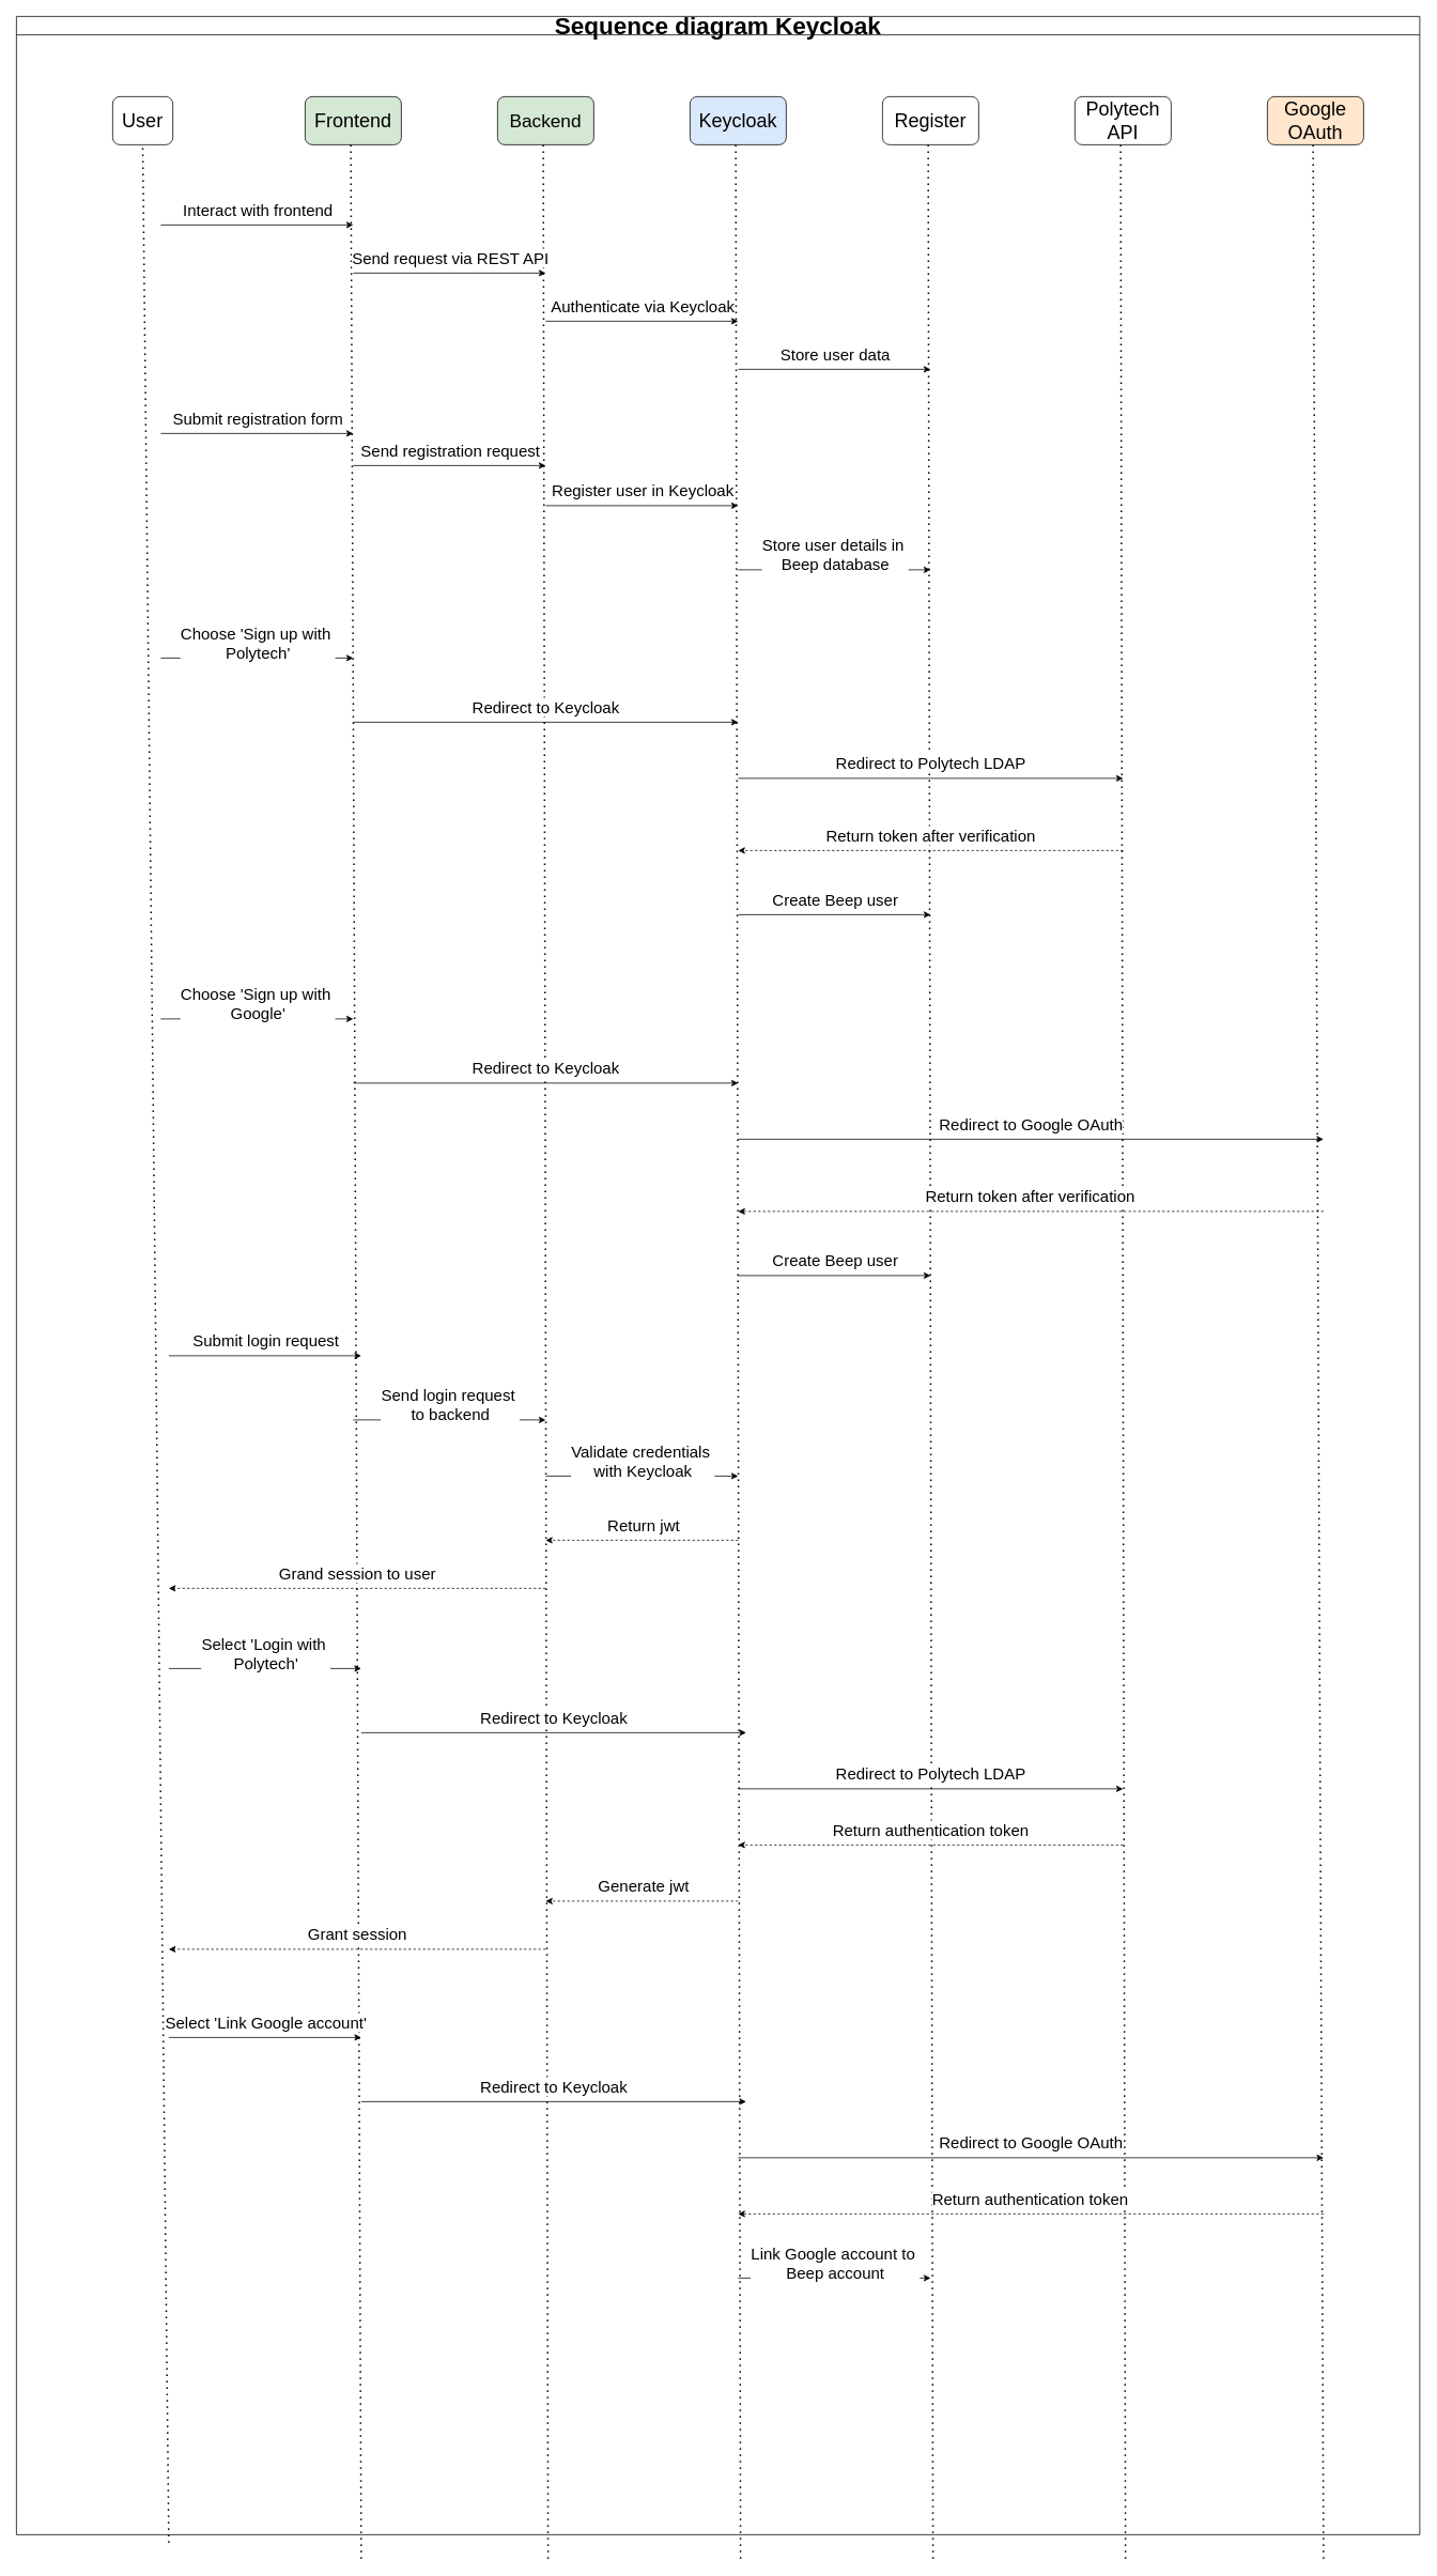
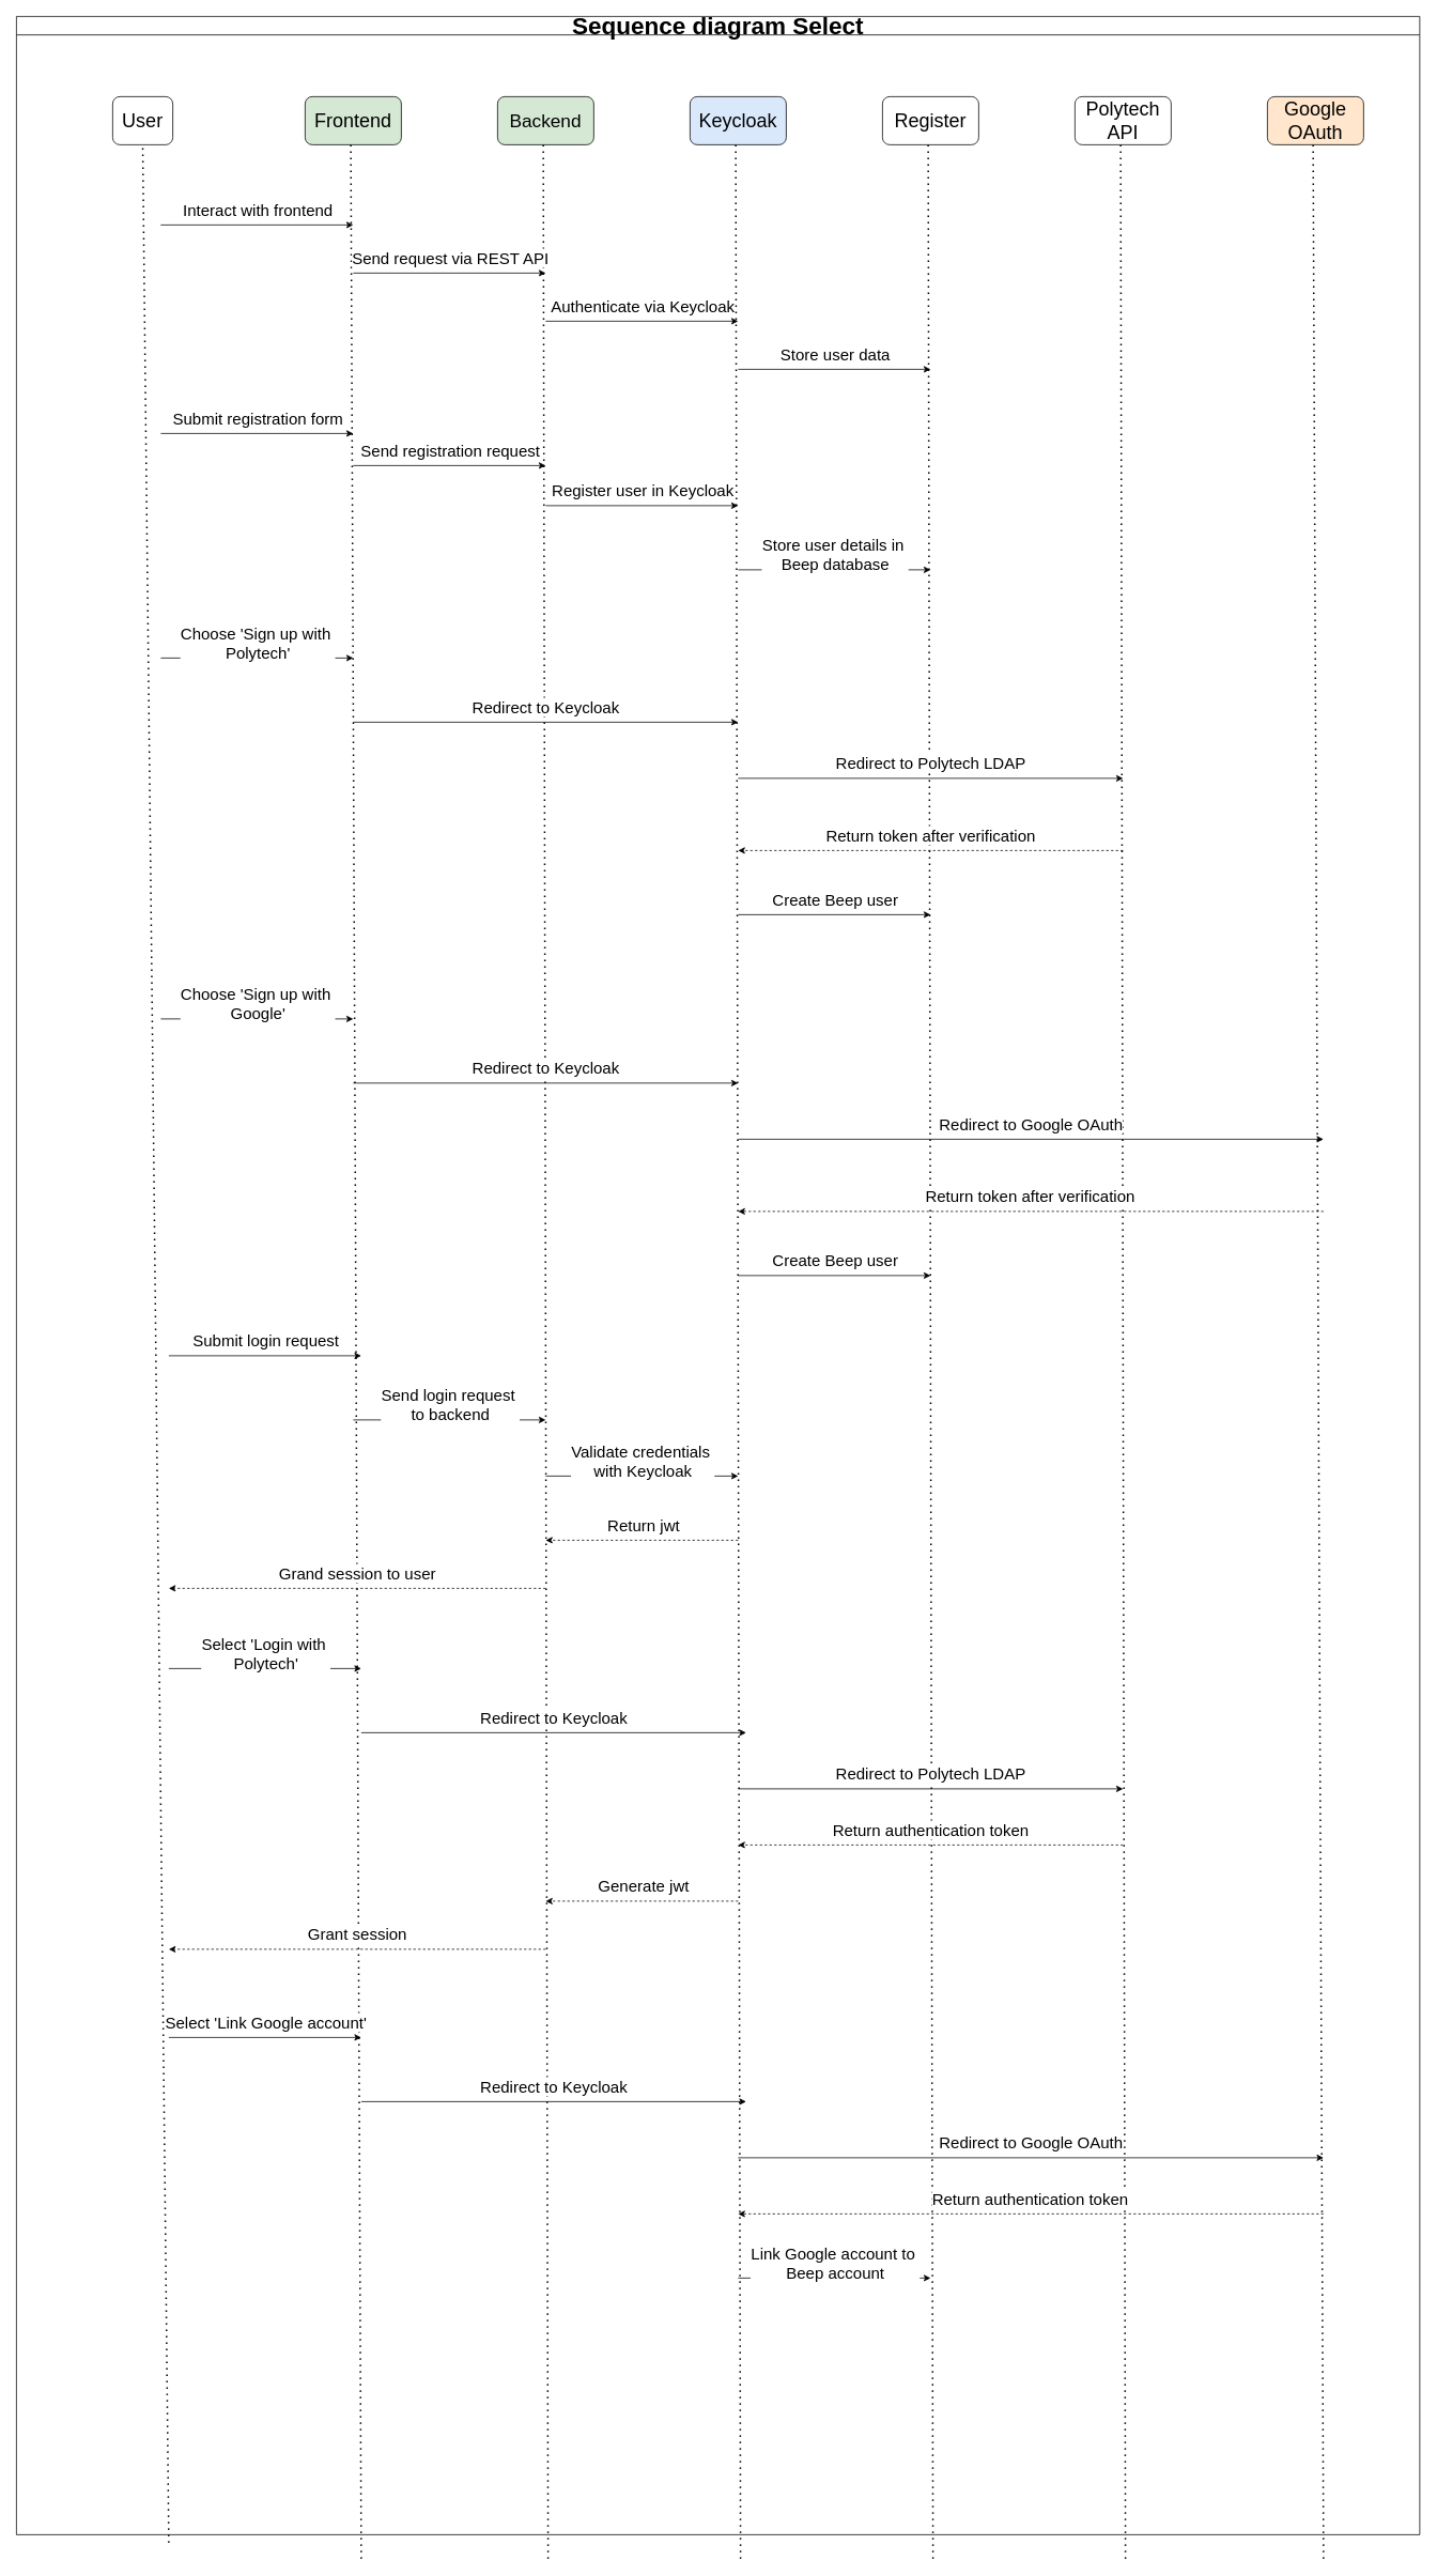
- <mxCell id="52" value="&lt;font style=&quot;font-size: 30px;&quot;&gt;Sequence diagram Keycloak&lt;/font&gt;" style="swimlane;whiteSpace=wrap;html=1;gradientColor=none;fillColor=default;" vertex="1" parent="1"><mxGeometry x="20" y="20" width="1750" height="3140" as="geometry" /></mxCell>
+ <mxCell id="52" value="&lt;font style=&quot;font-size: 30px;&quot;&gt;Sequence diagram Select&lt;/font&gt;" style="swimlane;whiteSpace=wrap;html=1;gradientColor=none;fillColor=default;" vertex="1" parent="1"><mxGeometry x="20" y="20" width="1750" height="3140" as="geometry" /></mxCell>
